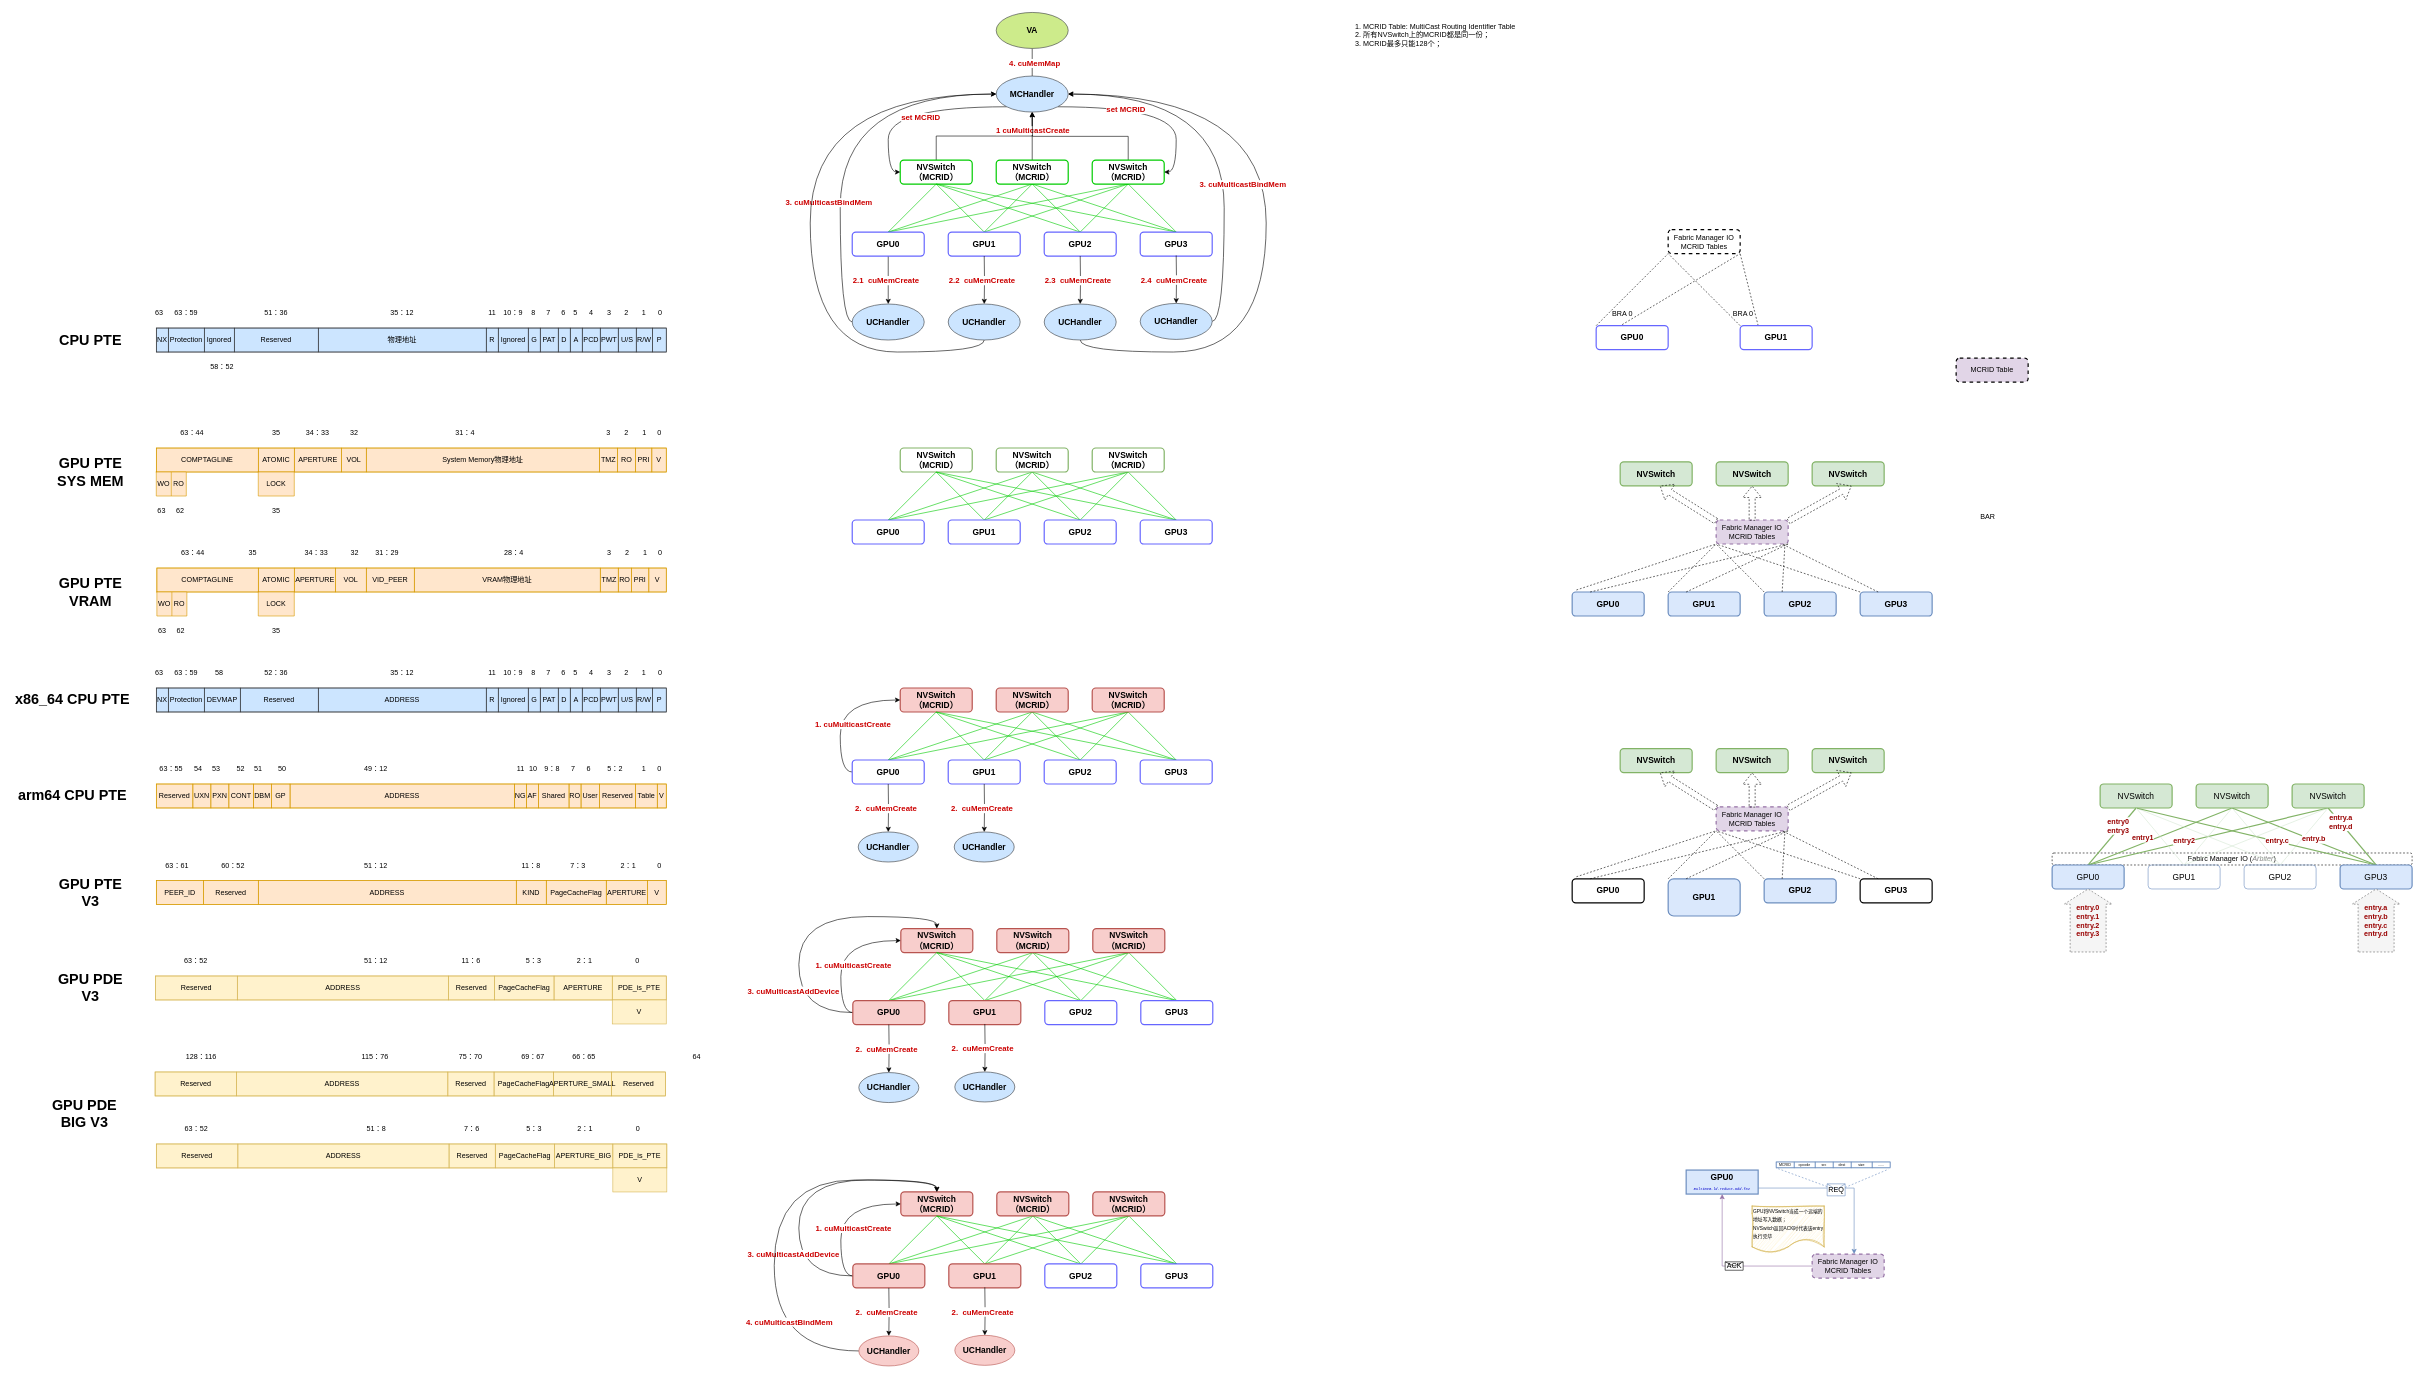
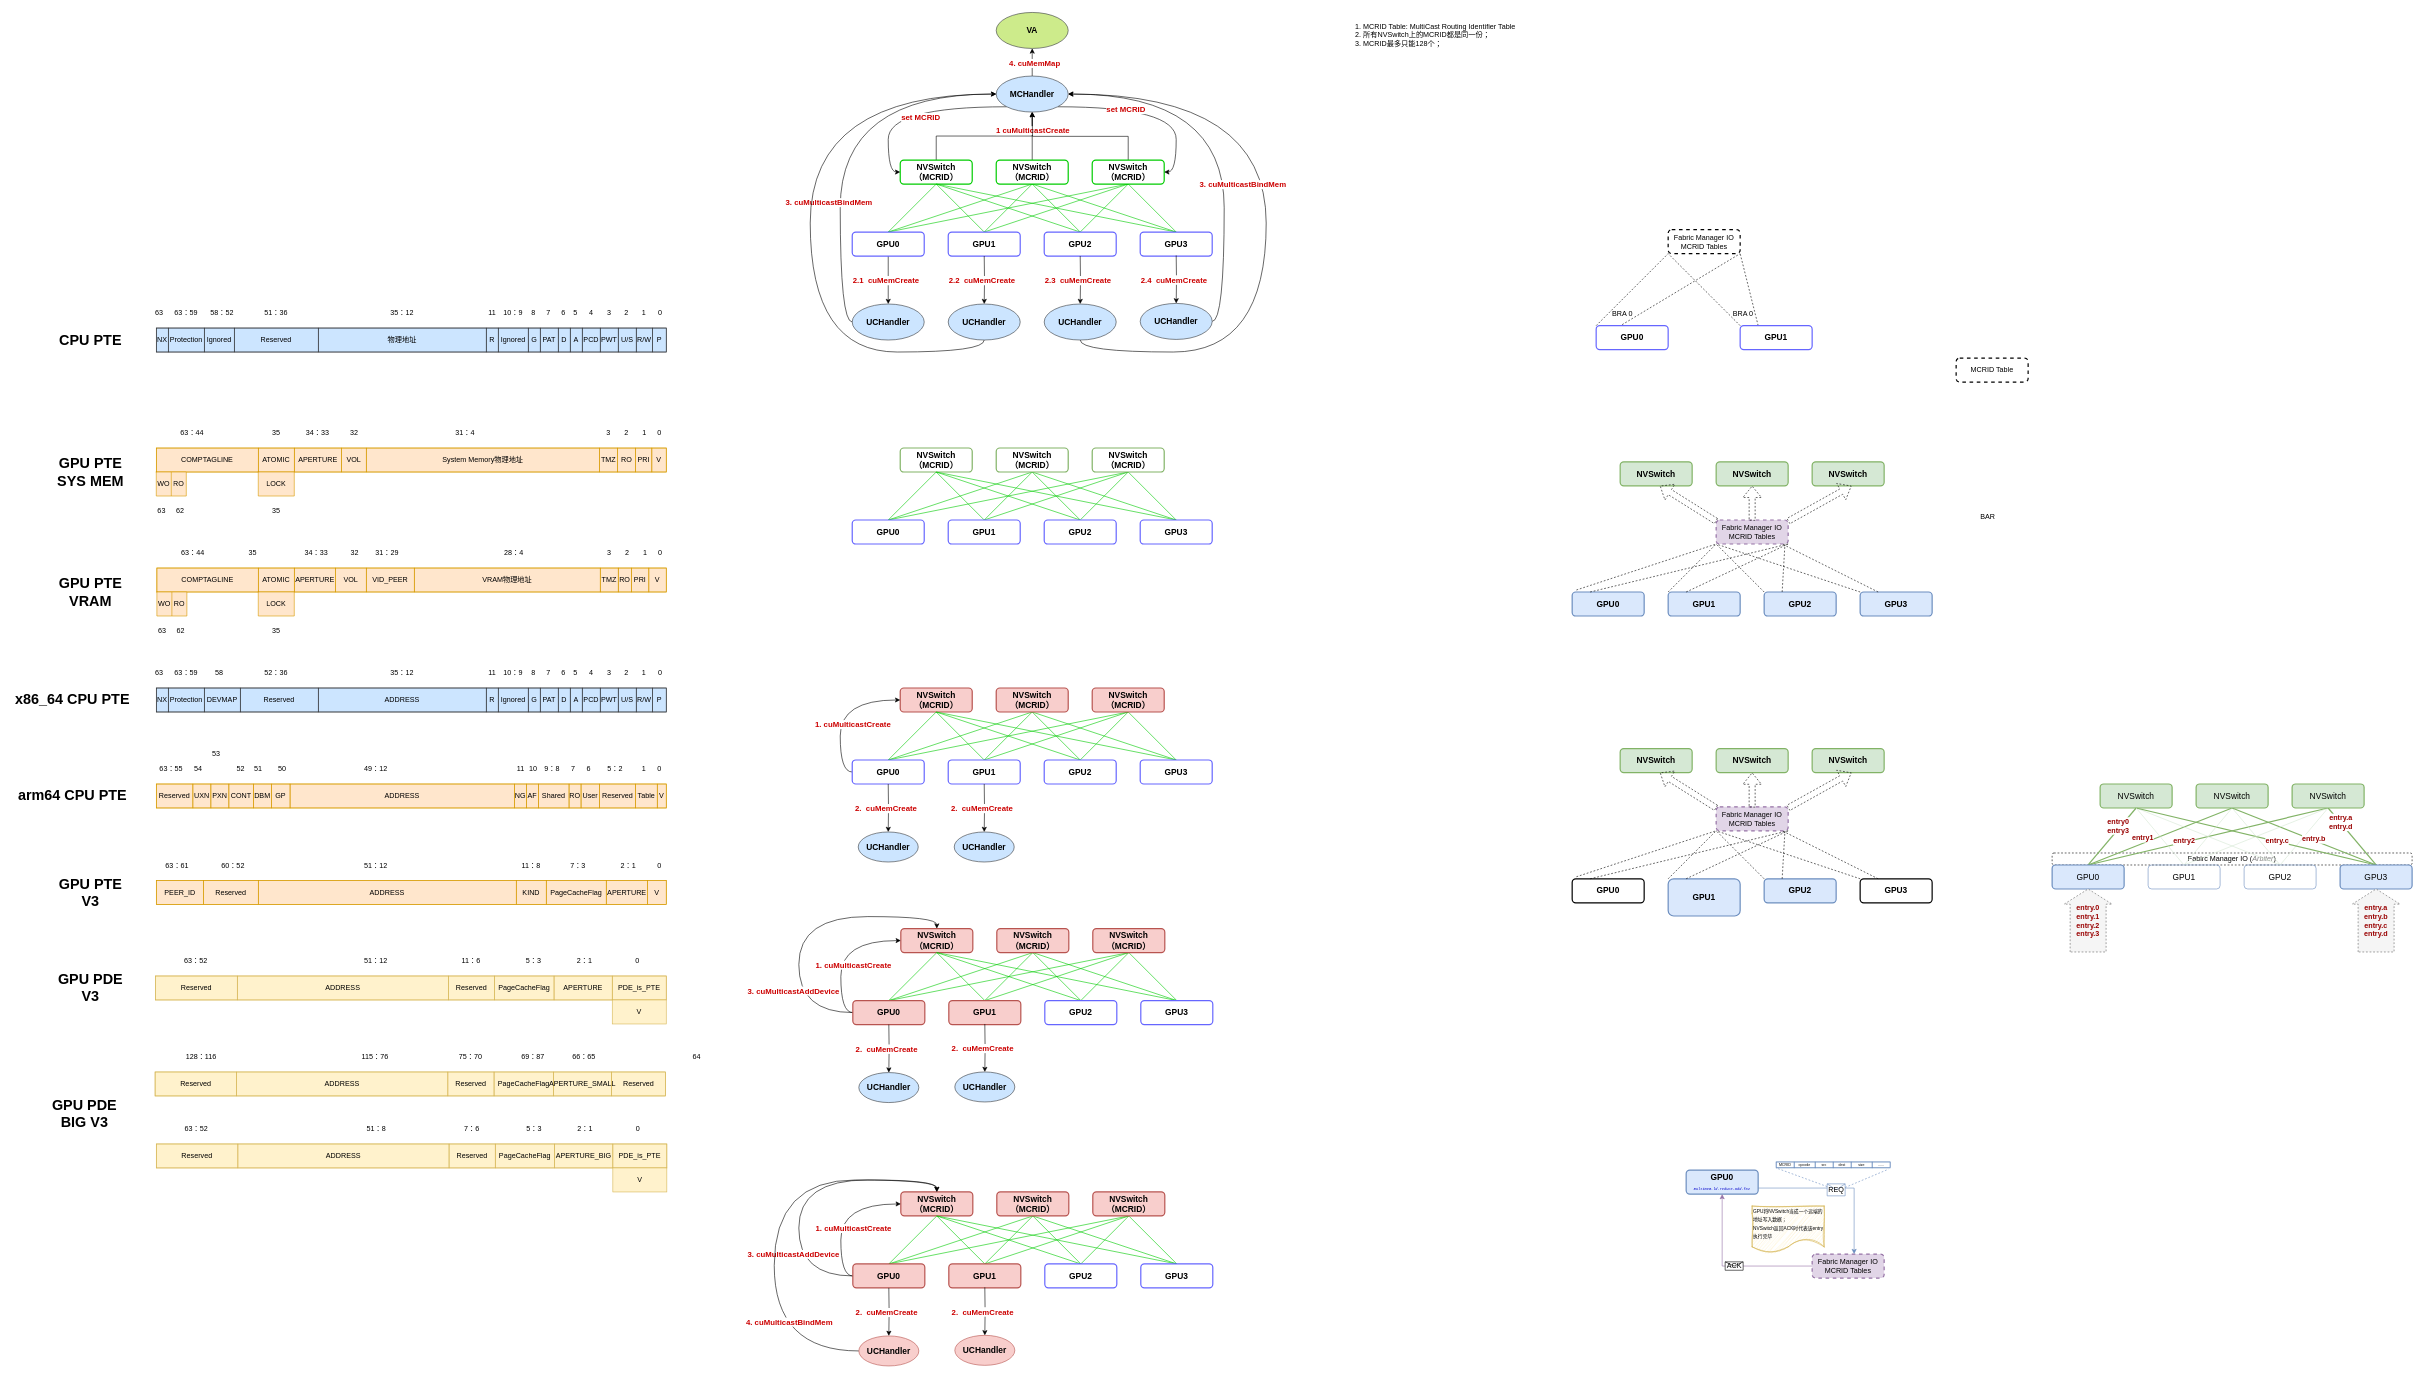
- <mxCell id="258" value="" style="edgeStyle=orthogonalEdgeStyle;rounded=0;orthogonalLoop=1;jettySize=auto;html=1;endArrow=none;" parent="1" source="264" target="281" edge="1"><mxGeometry relative="1" as="geometry" /></mxCell>
+ <mxCell id="258" value="" style="edgeStyle=orthogonalEdgeStyle;rounded=0;orthogonalLoop=1;jettySize=auto;html=1;" parent="1" source="264" target="281" edge="1"><mxGeometry relative="1" as="geometry" /></mxCell>
- <mxCell id="23" value="58：52" style="text;html=1;align=center;verticalAlign=middle;whiteSpace=wrap;rounded=0;" parent="1" vertex="1"><mxGeometry x="340" y="596" width="60" height="30" as="geometry" /></mxCell>
+ <mxCell id="23" value="58：52" style="text;html=1;align=center;verticalAlign=middle;whiteSpace=wrap;rounded=0;" parent="1" vertex="1"><mxGeometry x="340" y="506" width="60" height="30" as="geometry" /></mxCell>
- <mxCell id="395" value="MCRID Table" style="rounded=1;whiteSpace=wrap;html=1;dashed=1;strokeWidth=2;fillColor=#e1d5e7;" parent="1" vertex="1"><mxGeometry x="3260" y="596" width="120" height="40" as="geometry" /></mxCell>
+ <mxCell id="395" value="MCRID Table" style="rounded=1;whiteSpace=wrap;html=1;dashed=1;strokeWidth=2;" parent="1" vertex="1"><mxGeometry x="3260" y="596" width="120" height="40" as="geometry" /></mxCell>
- <mxCell id="224" value="53" style="text;html=1;align=center;verticalAlign=middle;whiteSpace=wrap;rounded=0;" parent="1" vertex="1"><mxGeometry x="350" y="1266" width="20" height="30" as="geometry" /></mxCell>
+ <mxCell id="224" value="53" style="text;html=1;align=center;verticalAlign=middle;whiteSpace=wrap;rounded=0;" parent="1" vertex="1"><mxGeometry x="350" y="1241" width="20" height="30" as="geometry" /></mxCell>
- <mxCell id="179" value="69：67" style="text;html=1;align=center;verticalAlign=middle;whiteSpace=wrap;rounded=0;" parent="1" vertex="1"><mxGeometry x="863" y="1746" width="50" height="30" as="geometry" /></mxCell>
+ <mxCell id="179" value="69：87" style="text;html=1;align=center;verticalAlign=middle;whiteSpace=wrap;rounded=0;" parent="1" vertex="1"><mxGeometry x="863" y="1746" width="50" height="30" as="geometry" /></mxCell>
- <mxCell id="419" value="GPU0&lt;div&gt;&lt;span style=&quot;font-family: Consolas, &amp;quot;Bitstream Vera Sans Mono&amp;quot;, &amp;quot;Courier New&amp;quot;, Courier, monospace; font-weight: 400; text-align: left; text-wrap-mode: nowrap;&quot;&gt;&lt;font style=&quot;font-size: 6px; color: rgb(0, 0, 204);&quot;&gt;&lt;i style=&quot;&quot;&gt;multimem.ld.reduce.add.f32&lt;/i&gt;&lt;/font&gt;&lt;/span&gt;&lt;/div&gt;" style="whiteSpace=wrap;html=1;strokeWidth=2;fontStyle=1;fontSize=14;strokeColor=#6c8ebf;fillColor=#dae8fc;rounded=0;" parent="1" vertex="1"><mxGeometry x="2810" y="1949.5" width="120" height="40" as="geometry" /></mxCell>
+ <mxCell id="419" value="GPU0&lt;div&gt;&lt;span style=&quot;font-family: Consolas, &amp;quot;Bitstream Vera Sans Mono&amp;quot;, &amp;quot;Courier New&amp;quot;, Courier, monospace; font-weight: 400; text-align: left; text-wrap-mode: nowrap;&quot;&gt;&lt;font style=&quot;font-size: 6px; color: rgb(0, 0, 204);&quot;&gt;&lt;i style=&quot;&quot;&gt;multimem.ld.reduce.add.f32&lt;/i&gt;&lt;/font&gt;&lt;/span&gt;&lt;/div&gt;" style="rounded=1;whiteSpace=wrap;html=1;strokeWidth=2;fontStyle=1;fontSize=14;strokeColor=#6c8ebf;fillColor=#dae8fc;" parent="1" vertex="1"><mxGeometry x="2810" y="1949.5" width="120" height="40" as="geometry" /></mxCell>
